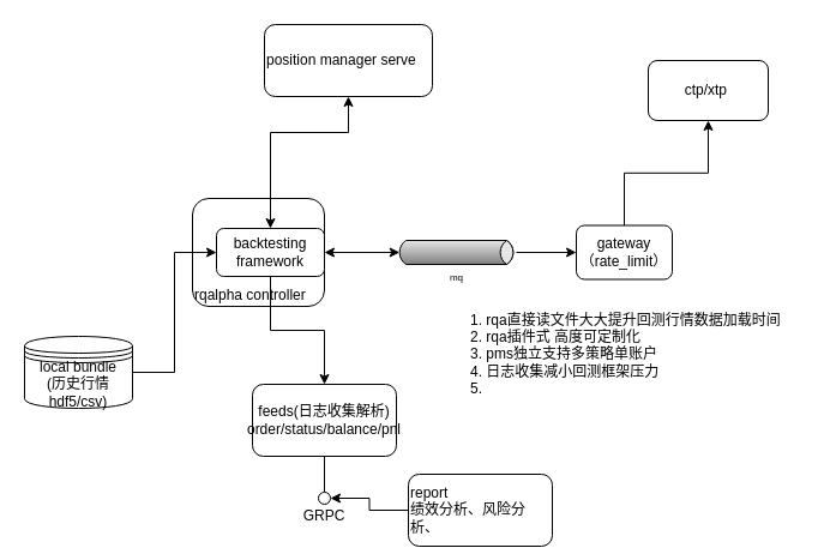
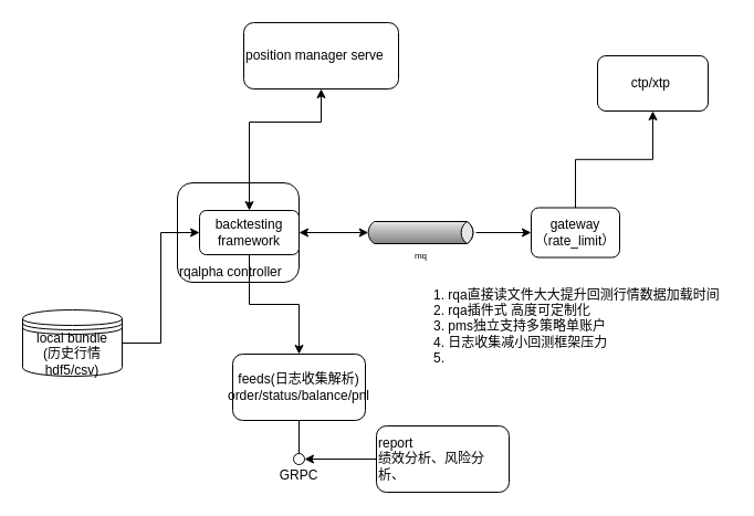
- <mxCell id="23" value="report &lt;br&gt;绩效分析、风险分析、" style="rounded=1;whiteSpace=wrap;html=1;align=left;" vertex="1" parent="1"><mxGeometry x="340" y="395" width="120" height="60" as="geometry" /></mxCell>
+ <mxCell id="23" value="report &lt;br&gt;绩效分析、风险分析、" style="rounded=1;whiteSpace=wrap;html=1;align=left;" vertex="1" parent="1"><mxGeometry x="340" y="385" width="120" height="60" as="geometry" /></mxCell>
